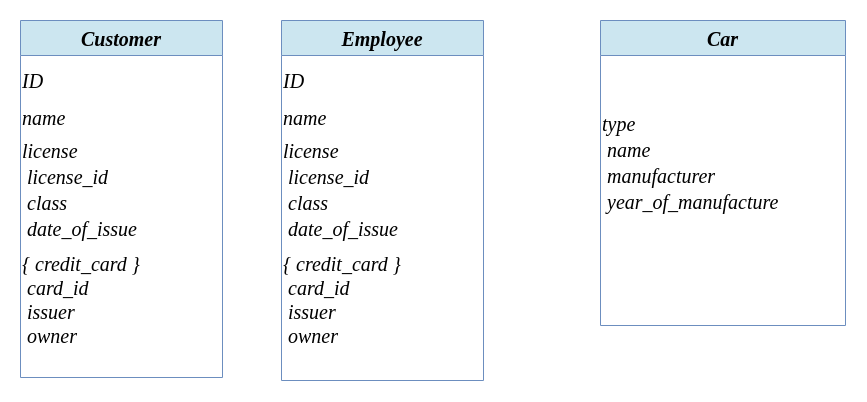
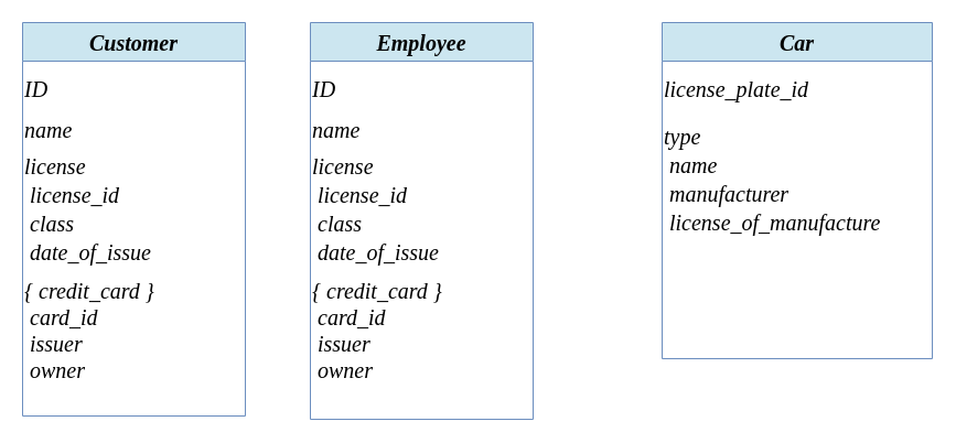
+ <mxCell id="13" value="&lt;font face=&quot;Spectral&quot;&gt;&lt;i&gt;license_plate_id&lt;/i&gt;&lt;/font&gt;" style="text;html=1;align=left;verticalAlign=middle;resizable=0;points=[];autosize=1;strokeColor=none;fillColor=none;fontSize=20;fontFamily=Courier New;" vertex="1" parent="12"><mxGeometry y="42" width="161" height="37" as="geometry" /></mxCell>
- <mxCell id="14" value="&lt;font data-font-src=&quot;https://fonts.googleapis.com/css?family=Spectral&quot; face=&quot;Spectral&quot;&gt;&lt;i&gt;&lt;span style=&quot;white-space: pre;&quot;&gt;type&lt;br&gt;&lt;span style=&quot;white-space: pre;&quot;&gt; &lt;/span&gt;name&lt;br&gt;&lt;span style=&quot;white-space: pre;&quot;&gt; &lt;/span&gt;manufacturer&lt;br/&gt;&lt;span style=&quot;white-space: pre;&quot;&gt; &lt;/span&gt;year_of_manufacture&lt;br&gt;&lt;/span&gt;&lt;/i&gt;&lt;/font&gt;" style="text;html=1;align=left;verticalAlign=middle;resizable=0;points=[];autosize=1;strokeColor=none;fillColor=none;fontSize=20;fontFamily=Courier New;" vertex="1" parent="12"><mxGeometry y="88" width="245" height="110" as="geometry" /></mxCell>
+ <mxCell id="14" value="&lt;font data-font-src=&quot;https://fonts.googleapis.com/css?family=Spectral&quot; face=&quot;Spectral&quot;&gt;&lt;i&gt;&lt;span style=&quot;white-space: pre;&quot;&gt;type&lt;br&gt;&lt;span style=&quot;white-space: pre;&quot;&gt; &lt;/span&gt;name&lt;br&gt;&lt;span style=&quot;white-space: pre;&quot;&gt; &lt;/span&gt;manufacturer&lt;br/&gt;&lt;span style=&quot;white-space: pre;&quot;&gt; &lt;/span&gt;license_of_manufacture&lt;br&gt;&lt;/span&gt;&lt;/i&gt;&lt;/font&gt;" style="text;html=1;align=left;verticalAlign=middle;resizable=0;points=[];autosize=1;strokeColor=none;fillColor=none;fontSize=20;fontFamily=Courier New;" vertex="1" parent="12"><mxGeometry y="88" width="245" height="110" as="geometry" /></mxCell>
